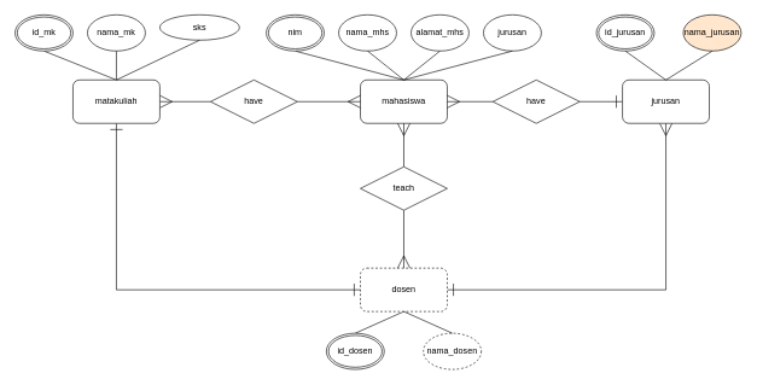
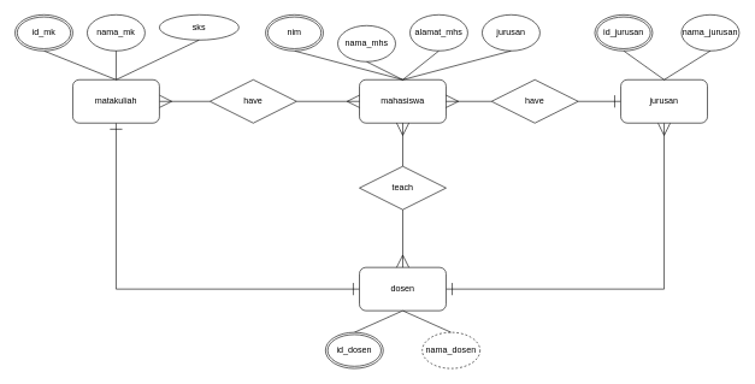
- <mxCell id="5" value="nama_mhs" style="ellipse;whiteSpace=wrap;html=1;" vertex="1" parent="1"><mxGeometry x="467" y="20" width="80" height="50" as="geometry" /></mxCell>
+ <mxCell id="5" value="nama_mhs" style="ellipse;whiteSpace=wrap;html=1;" vertex="1" parent="1"><mxGeometry x="467" y="35" width="80" height="50" as="geometry" /></mxCell>
- <mxCell id="20" value="nama_jurusan" style="ellipse;whiteSpace=wrap;html=1;fillColor=#ffe6cc;" vertex="1" parent="1"><mxGeometry x="943" y="20" width="80" height="50" as="geometry" /></mxCell>
+ <mxCell id="20" value="nama_jurusan" style="ellipse;whiteSpace=wrap;html=1;" vertex="1" parent="1"><mxGeometry x="943" y="20" width="80" height="50" as="geometry" /></mxCell>
- <mxCell id="15" value="dosen" style="rounded=1;whiteSpace=wrap;html=1;dashed=1;" vertex="1" parent="1"><mxGeometry x="497" y="370" width="120" height="60" as="geometry" /></mxCell>
+ <mxCell id="15" value="dosen" style="rounded=1;whiteSpace=wrap;html=1;" vertex="1" parent="1"><mxGeometry x="497" y="370" width="120" height="60" as="geometry" /></mxCell>
